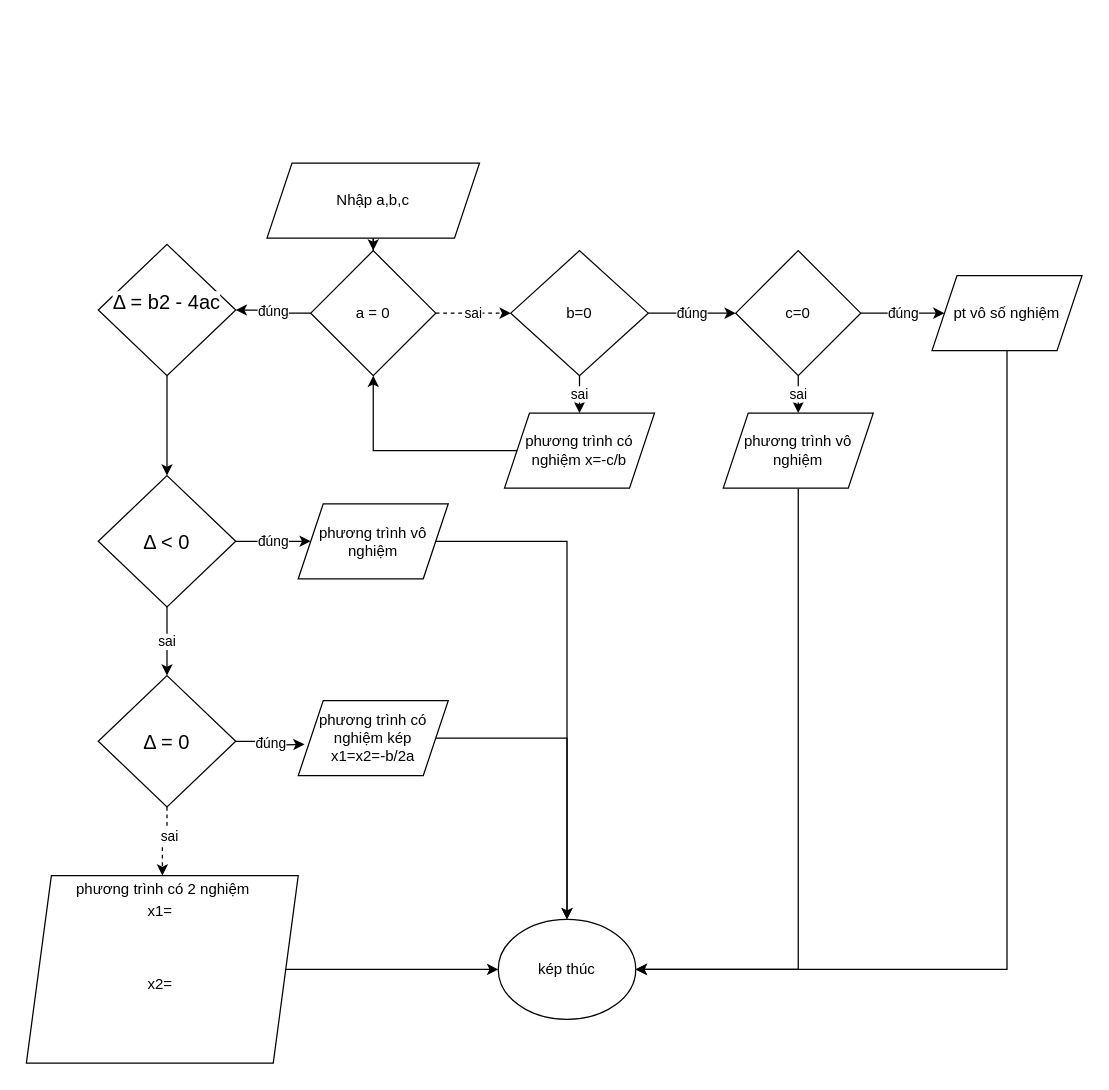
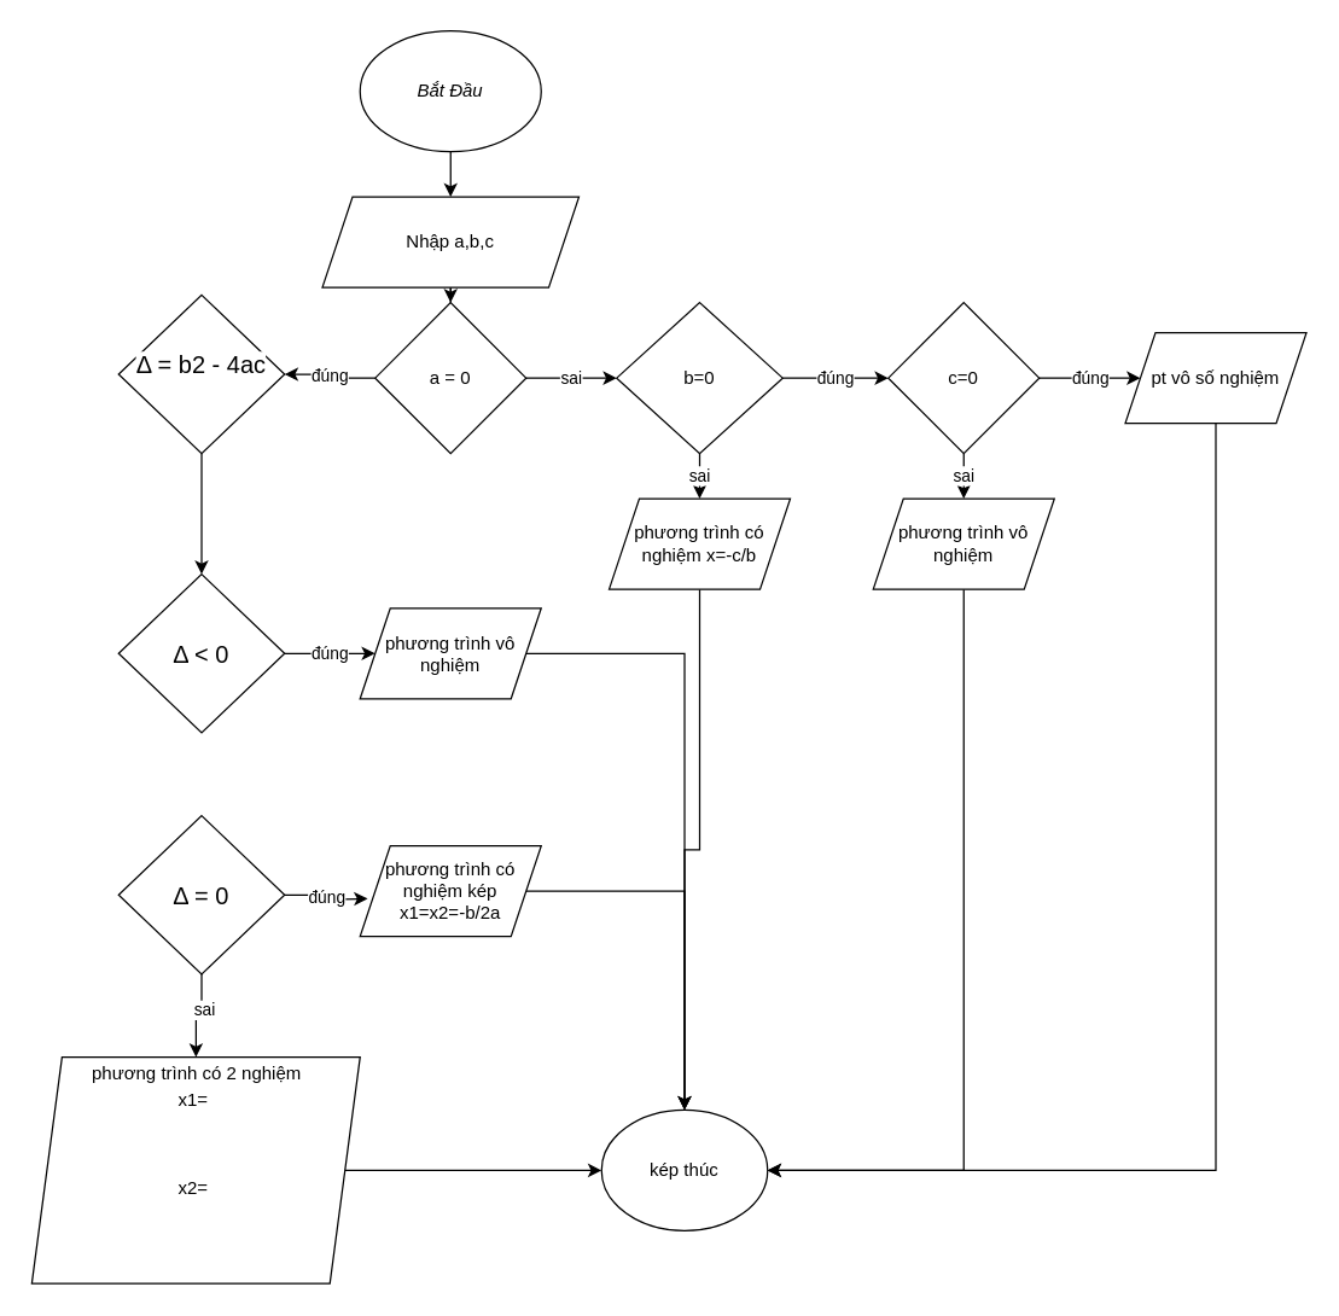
+ <mxCell id="3" value="&lt;i&gt;Bắt Đầu&lt;/i&gt;" style="ellipse;whiteSpace=wrap;html=1;" vertex="1" parent="1"><mxGeometry x="238" y="20" width="120" height="80" as="geometry" /></mxCell>
+ <mxCell id="8" value="" style="edgeStyle=orthogonalEdgeStyle;rounded=0;orthogonalLoop=1;jettySize=auto;html=1;" edge="1" parent="1" source="3" target="9"><mxGeometry relative="1" as="geometry"><mxPoint x="298" y="160" as="targetPoint" /><mxPoint x="298" y="100" as="sourcePoint" /></mxGeometry></mxCell>
- <mxCell id="6" value="sai" style="edgeStyle=orthogonalEdgeStyle;rounded=0;orthogonalLoop=1;jettySize=auto;html=1;dashed=1;" edge="1" parent="1" source="7" target="14"><mxGeometry relative="1" as="geometry" /></mxCell>
+ <mxCell id="6" value="sai" style="edgeStyle=orthogonalEdgeStyle;rounded=0;orthogonalLoop=1;jettySize=auto;html=1;" edge="1" parent="1" source="7" target="14"><mxGeometry relative="1" as="geometry" /></mxCell>
- <mxCell id="22" style="edgeStyle=orthogonalEdgeStyle;rounded=0;orthogonalLoop=1;jettySize=auto;html=1;" edge="1" parent="1" source="23" target="7"><mxGeometry relative="1" as="geometry" /></mxCell>
+ <mxCell id="22" style="edgeStyle=orthogonalEdgeStyle;rounded=0;orthogonalLoop=1;jettySize=auto;html=1;entryX=0.5;entryY=0;entryDx=0;entryDy=0;" edge="1" parent="1" source="23" target="37"><mxGeometry relative="1" as="geometry" /></mxCell>
- <mxCell id="25" value="sai" style="edgeStyle=orthogonalEdgeStyle;rounded=0;orthogonalLoop=1;jettySize=auto;html=1;" edge="1" parent="1" source="26" target="32"><mxGeometry relative="1" as="geometry" /></mxCell>
- <mxCell id="30" value="" style="edgeStyle=orthogonalEdgeStyle;rounded=0;orthogonalLoop=1;jettySize=auto;html=1;dashed=1;" edge="1" parent="1" source="32" target="36"><mxGeometry relative="1" as="geometry" /></mxCell>
+ <mxCell id="30" value="" style="edgeStyle=orthogonalEdgeStyle;rounded=0;orthogonalLoop=1;jettySize=auto;html=1;" edge="1" parent="1" source="32" target="36"><mxGeometry relative="1" as="geometry" /></mxCell>
